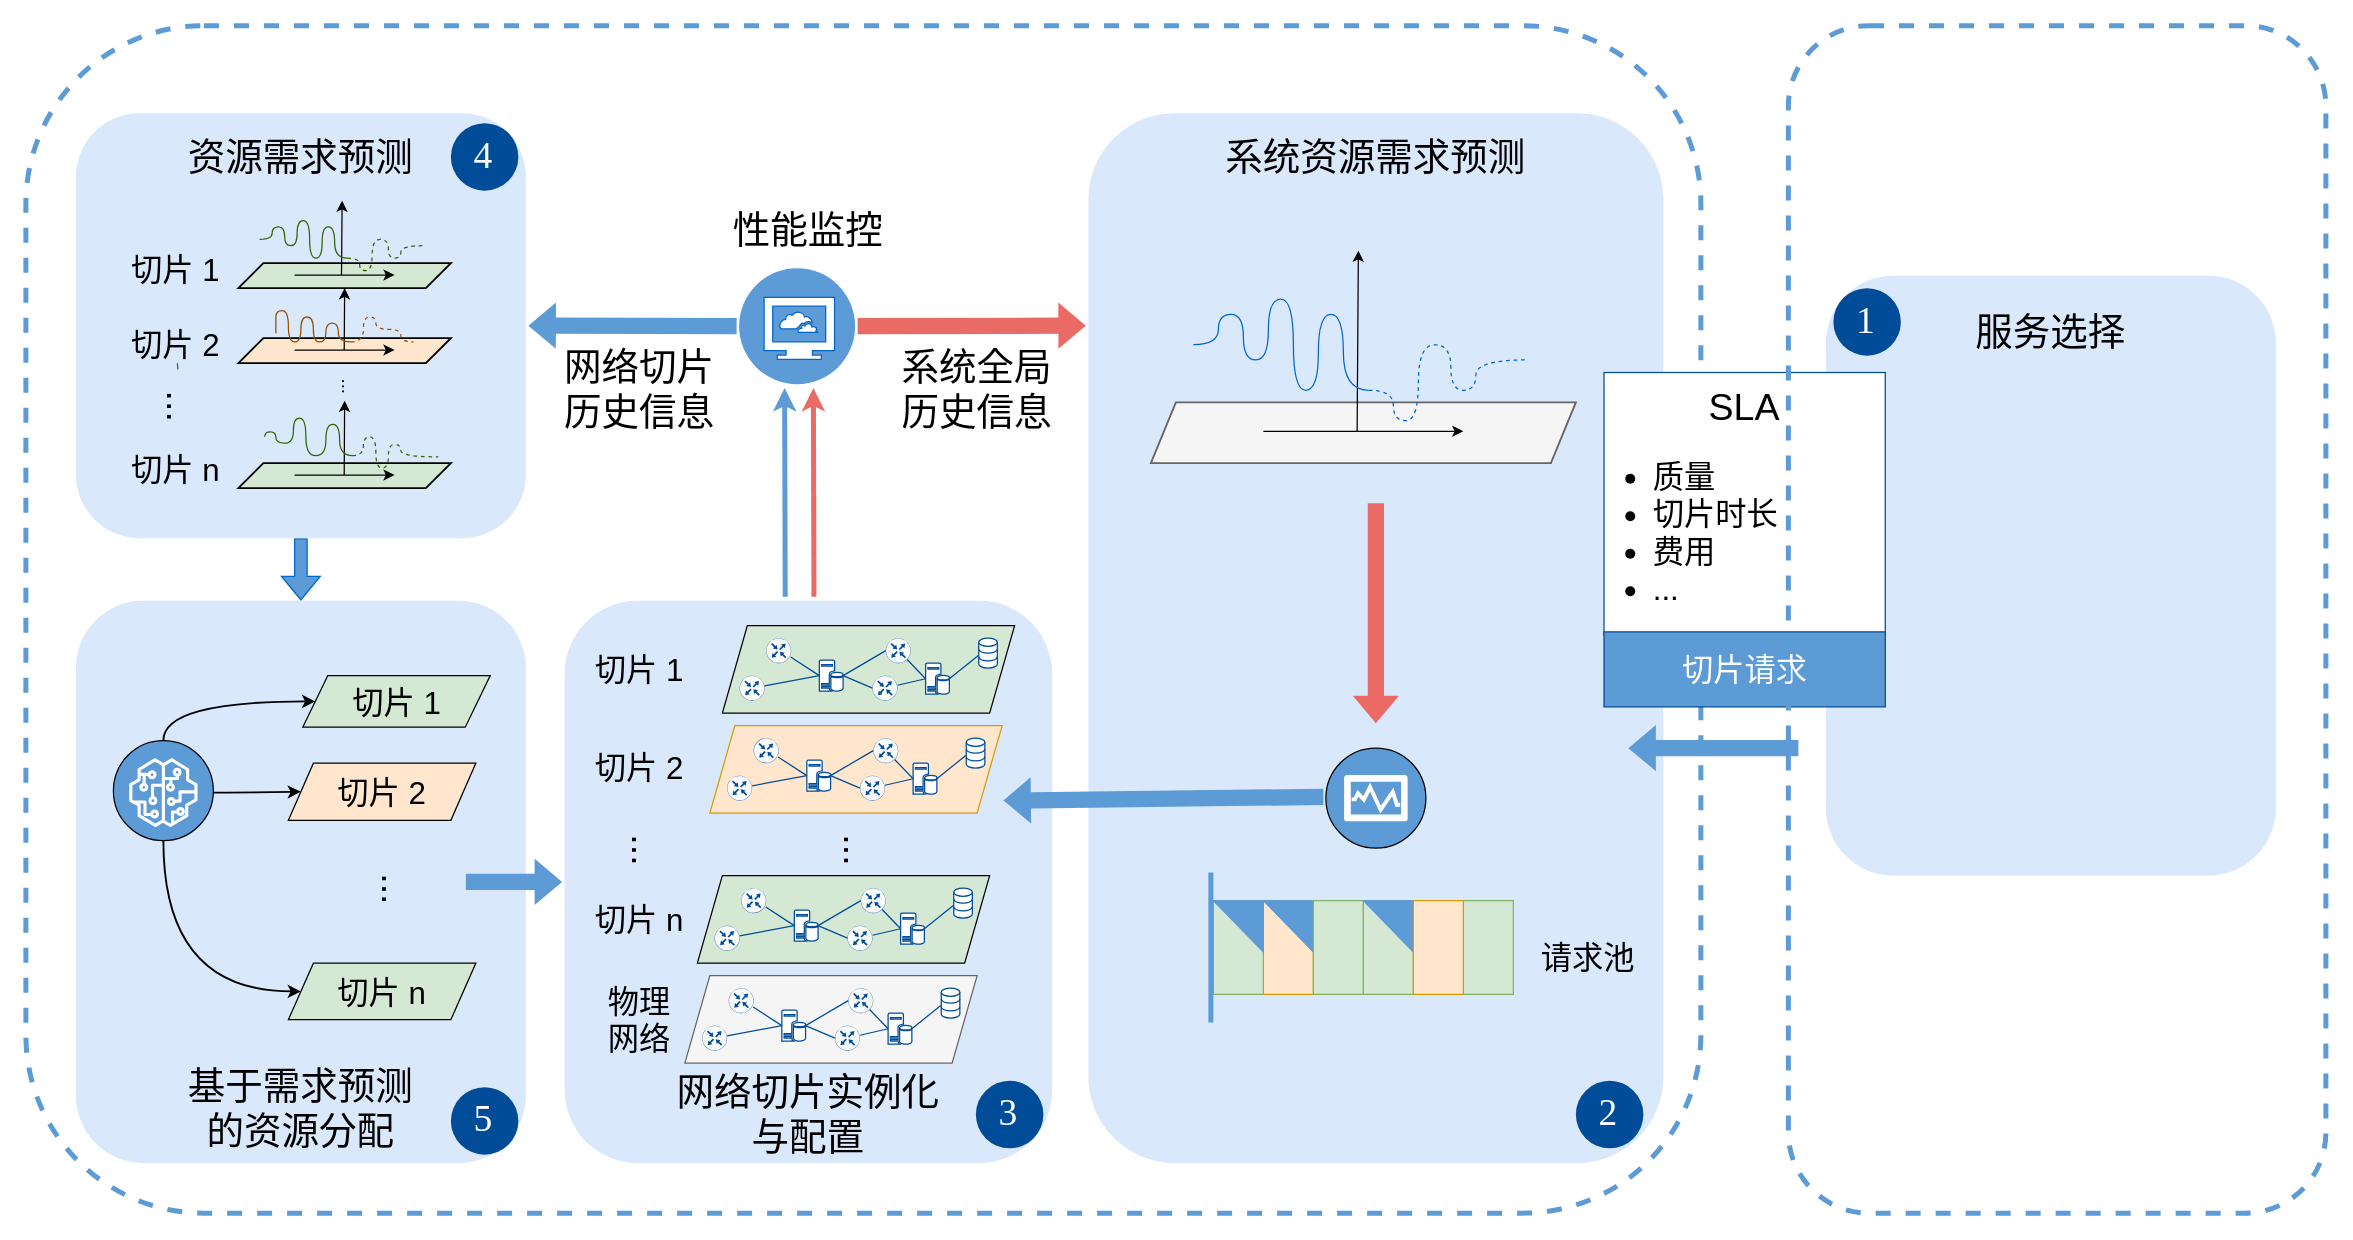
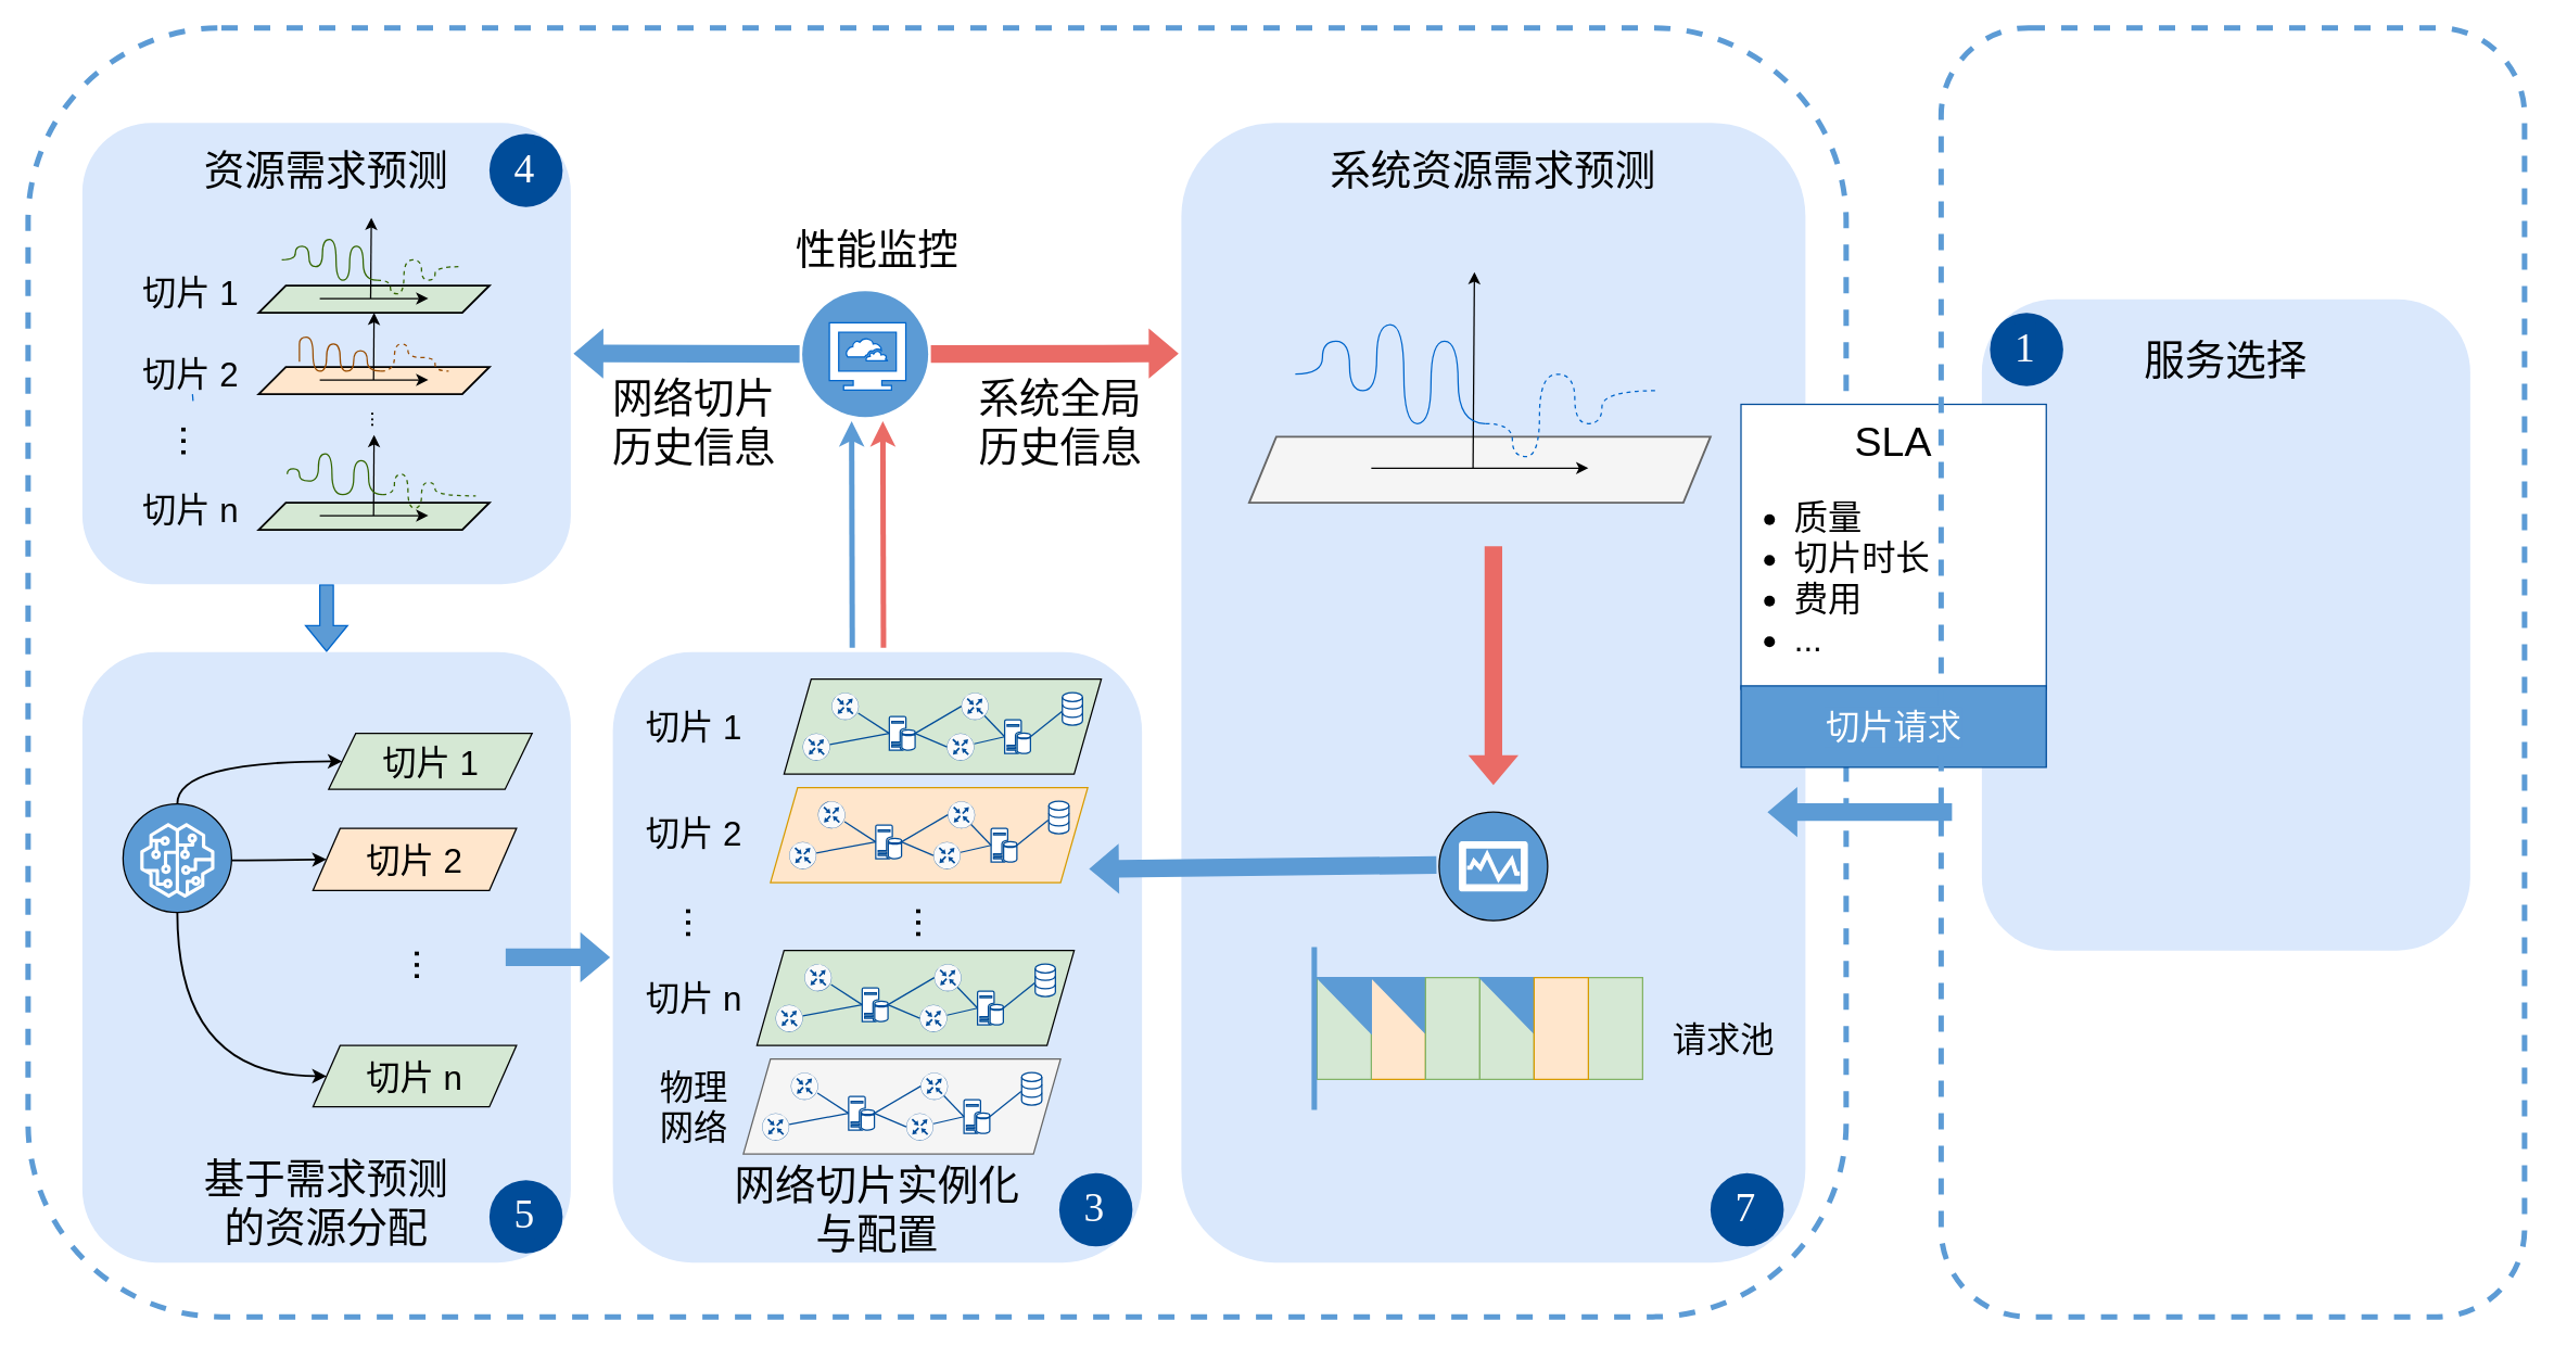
- <mxCell id="170" value="&lt;font style=&quot;font-size: 30px; background-color: rgb(0, 76, 153);&quot;&gt;2&lt;/font&gt;" style="ellipse;whiteSpace=wrap;html=1;aspect=fixed;strokeWidth=2;fontFamily=Tahoma;spacingBottom=4;spacingRight=2;strokeColor=none;dashed=1;labelBackgroundColor=#004C99;fontSize=25;fontColor=#FFFFFF;fillColor=#004C99;" vertex="1" parent="1"><mxGeometry x="1260" y="864.13" width="54" height="54" as="geometry" /></mxCell>
+ <mxCell id="170" value="&lt;font style=&quot;font-size: 30px; background-color: rgb(0, 76, 153);&quot;&gt;7&lt;/font&gt;" style="ellipse;whiteSpace=wrap;html=1;aspect=fixed;strokeWidth=2;fontFamily=Tahoma;spacingBottom=4;spacingRight=2;strokeColor=none;dashed=1;labelBackgroundColor=#004C99;fontSize=25;fontColor=#FFFFFF;fillColor=#004C99;" vertex="1" parent="1"><mxGeometry x="1260" y="864.13" width="54" height="54" as="geometry" /></mxCell>
